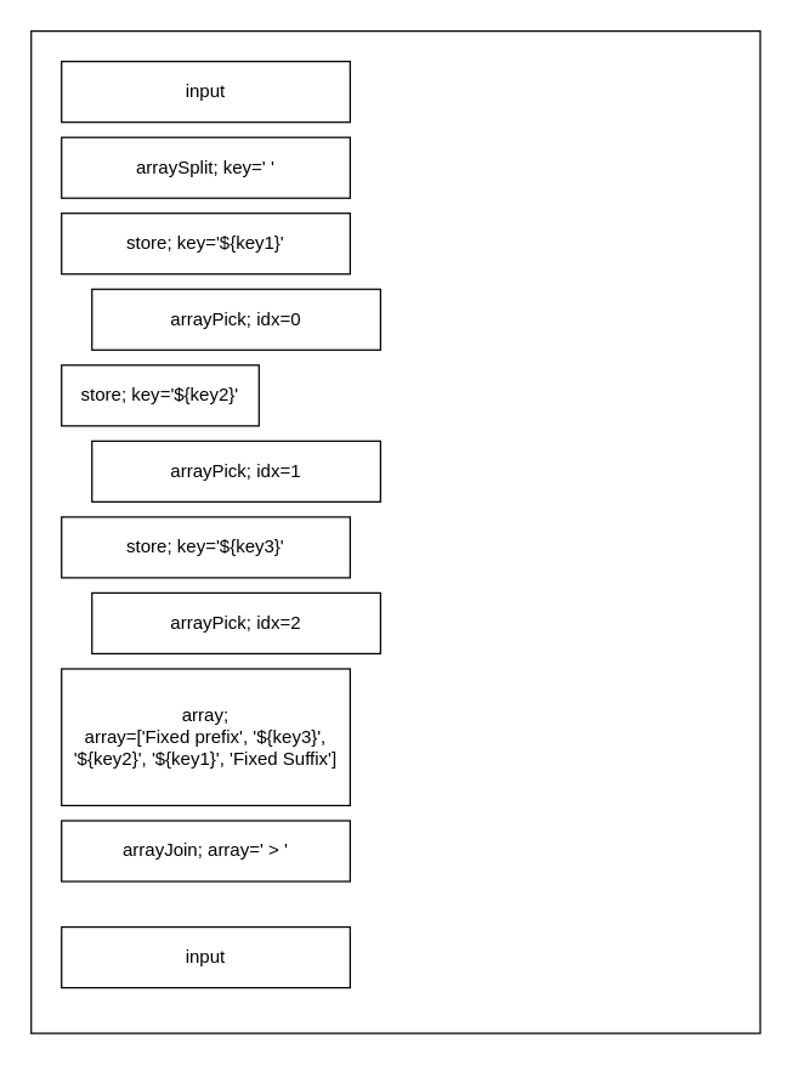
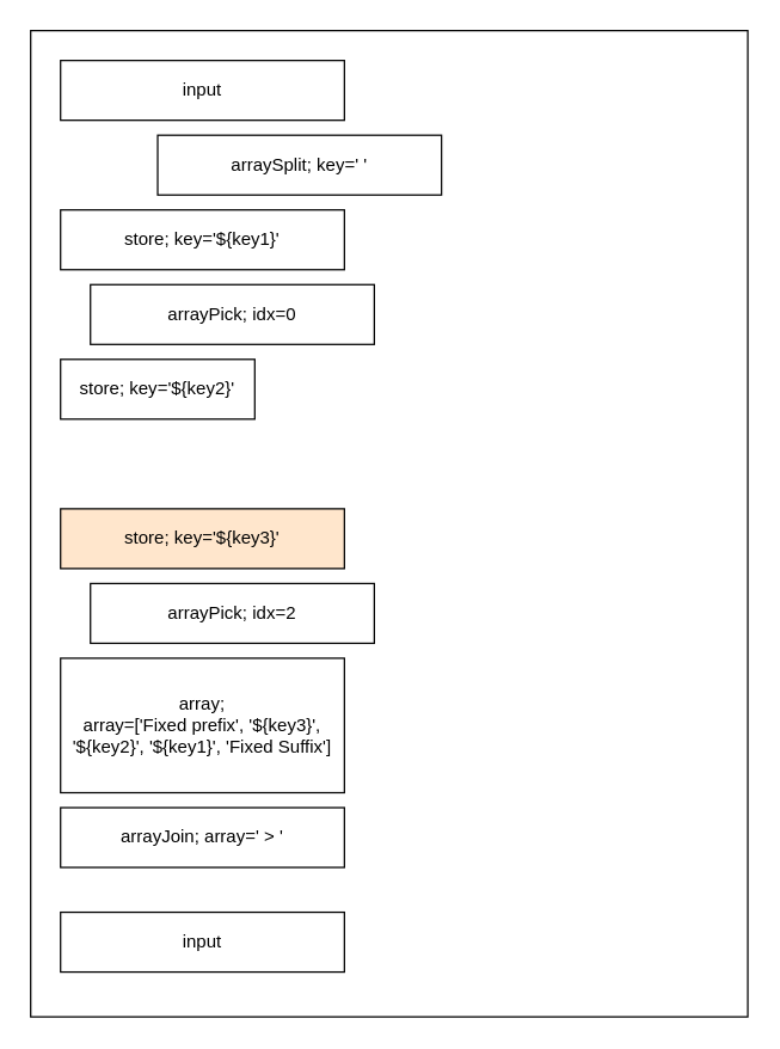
- <mxCell id="4" value="arraySplit; key=' '" style="rounded=0;whiteSpace=wrap;html=1;" vertex="1" parent="1"><mxGeometry x="40" y="90" width="190" height="40" as="geometry" /></mxCell>
+ <mxCell id="4" value="arraySplit; key=' '" style="rounded=0;whiteSpace=wrap;html=1;" vertex="1" parent="1"><mxGeometry x="105" y="90" width="190" height="40" as="geometry" /></mxCell>
- <mxCell id="8" value="arrayPick; idx=1" style="rounded=0;whiteSpace=wrap;html=1;" vertex="1" parent="1"><mxGeometry x="60" y="290" width="190" height="40" as="geometry" /></mxCell>
- <mxCell id="9" value="store; key='${key3}'" style="rounded=0;whiteSpace=wrap;html=1;" vertex="1" parent="1"><mxGeometry x="40" y="340" width="190" height="40" as="geometry" /></mxCell>
+ <mxCell id="9" value="store; key='${key3}'" style="rounded=0;whiteSpace=wrap;html=1;fillColor=#ffe6cc;" vertex="1" parent="1"><mxGeometry x="40" y="340" width="190" height="40" as="geometry" /></mxCell>
